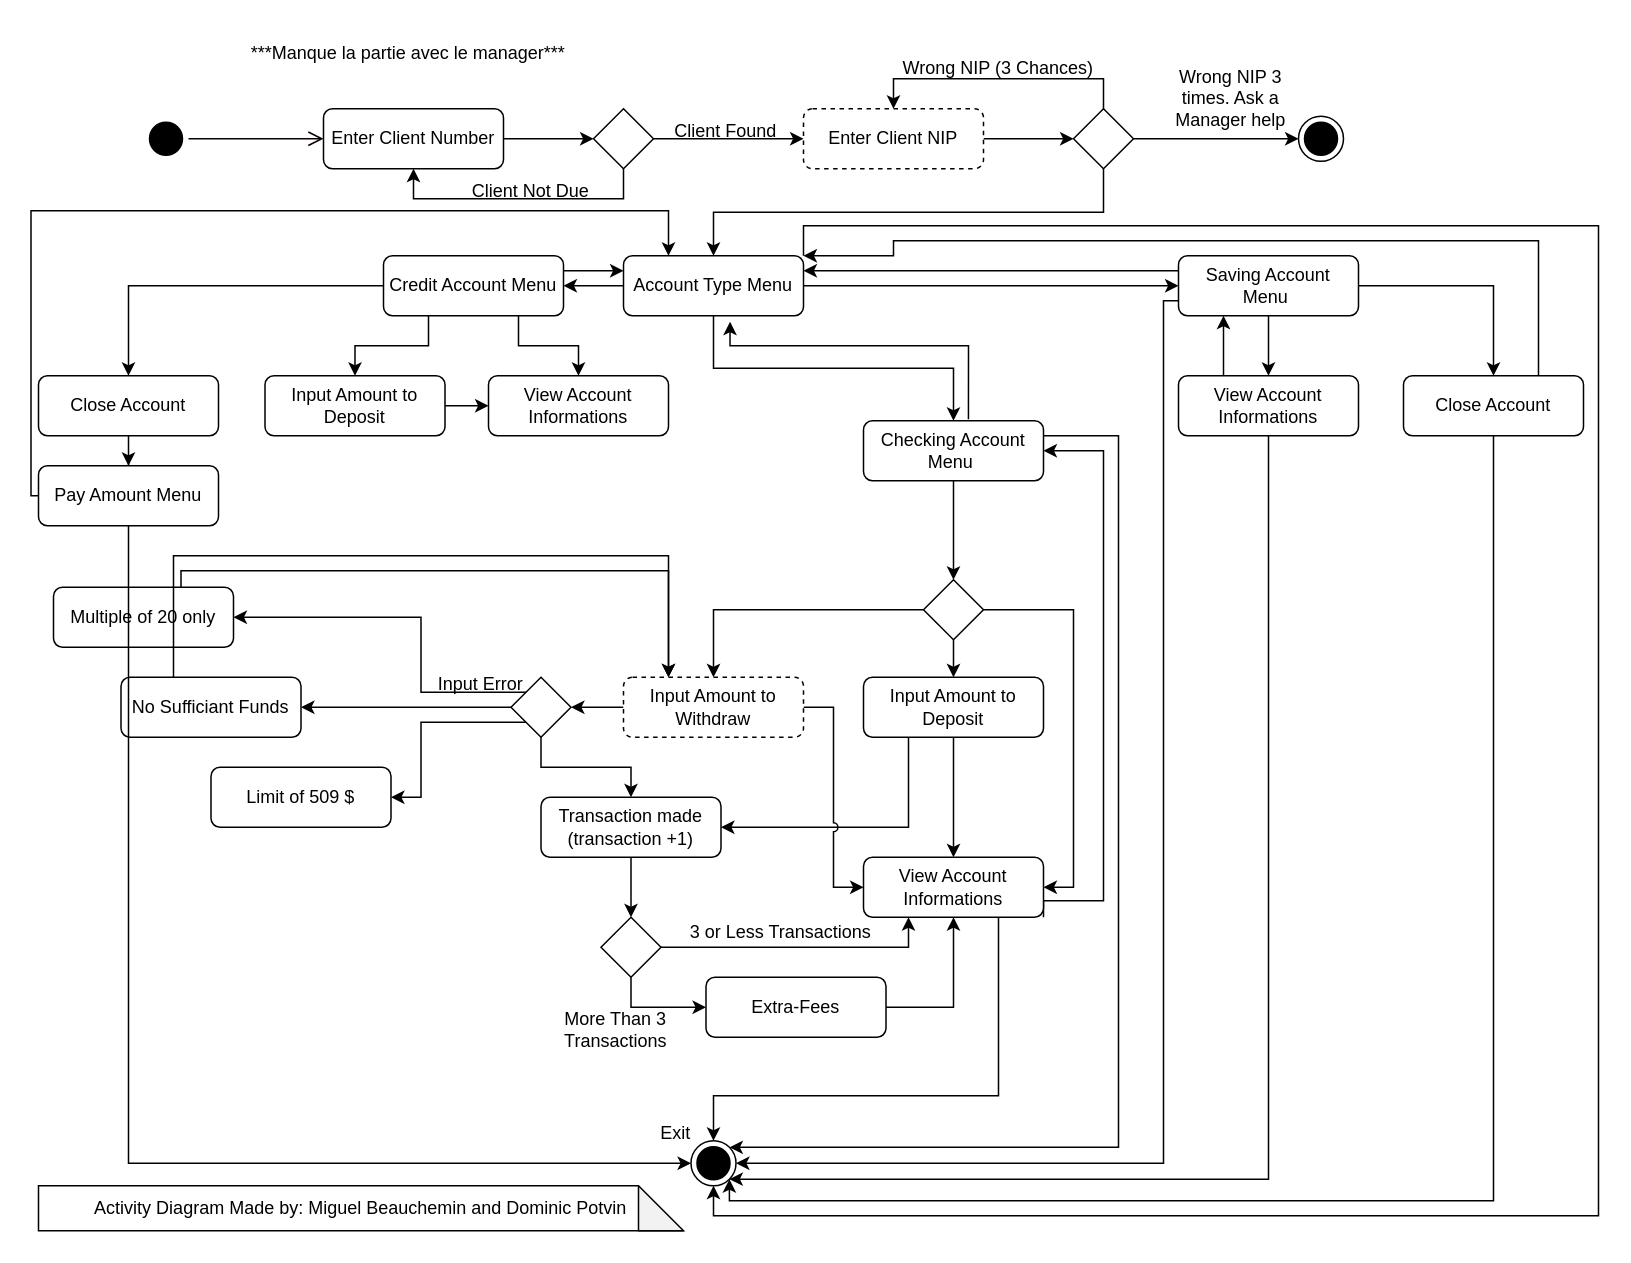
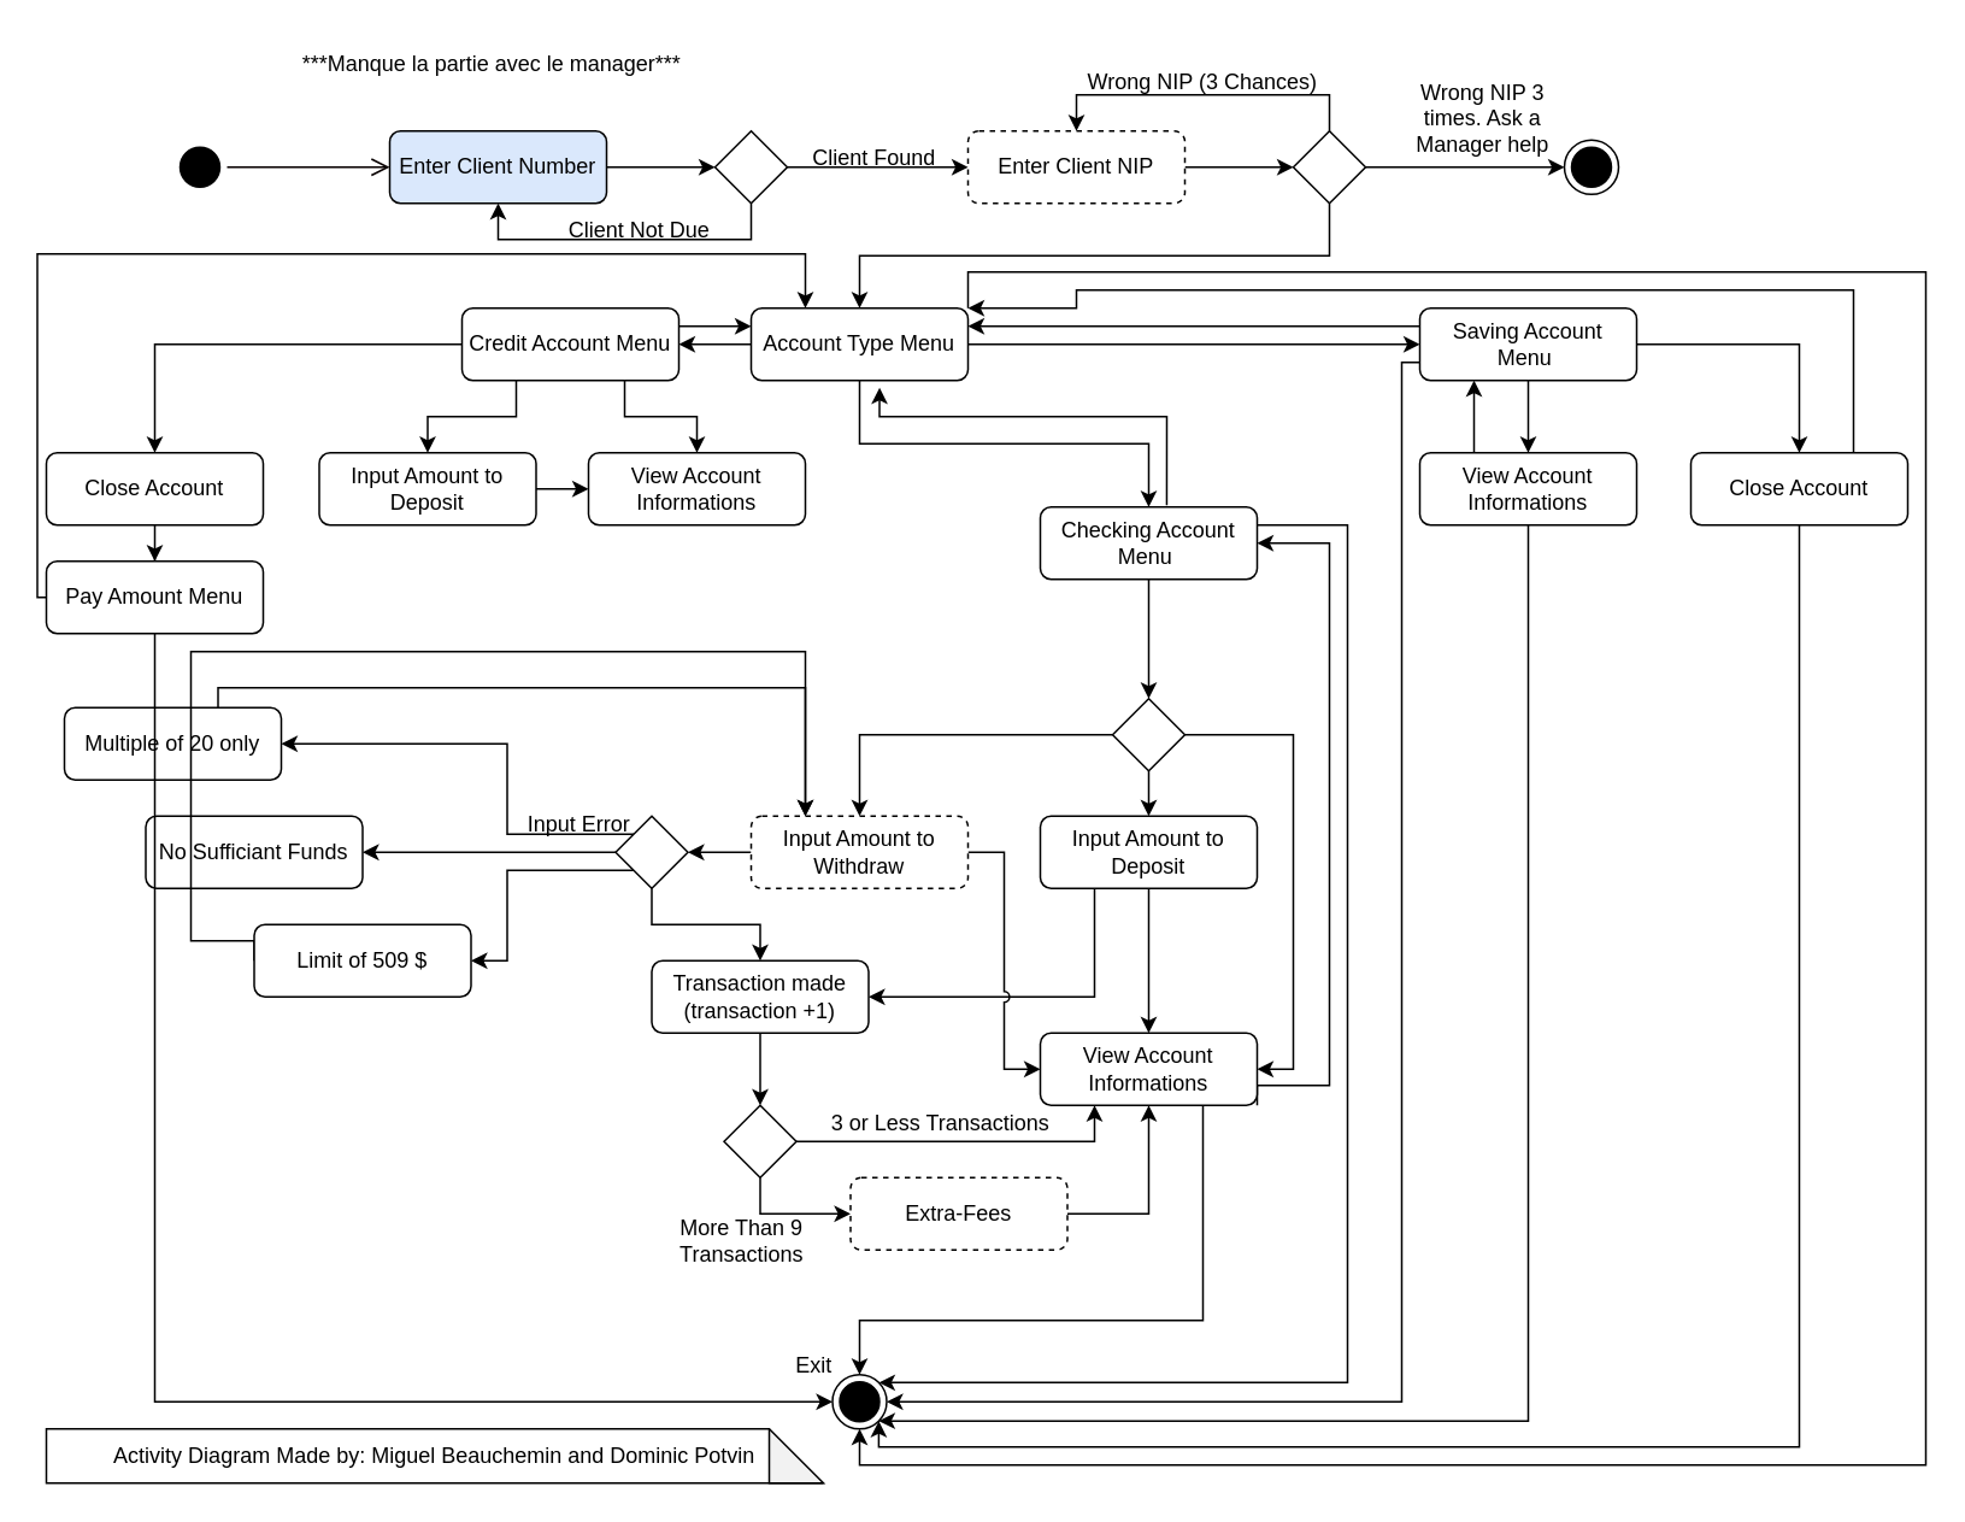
- <mxCell id="6" value="Enter Client Number" style="rounded=1;whiteSpace=wrap;html=1;" vertex="1" parent="1"><mxGeometry x="215" y="72" width="120" height="40" as="geometry" /></mxCell>
+ <mxCell id="6" value="Enter Client Number" style="rounded=1;whiteSpace=wrap;html=1;fillColor=#dae8fc;" vertex="1" parent="1"><mxGeometry x="215" y="72" width="120" height="40" as="geometry" /></mxCell>
+ <mxCell id="68" style="edgeStyle=orthogonalEdgeStyle;rounded=0;orthogonalLoop=1;jettySize=auto;html=1;exitX=0;exitY=0.5;exitDx=0;exitDy=0;entryX=0.25;entryY=0;entryDx=0;entryDy=0;" edge="1" parent="1" source="69" target="51"><mxGeometry relative="1" as="geometry"><mxPoint x="450" y="440" as="targetPoint" /><Array as="points"><mxPoint x="105" y="520" /><mxPoint x="105" y="360" /><mxPoint x="445" y="360" /></Array></mxGeometry></mxCell>
- <mxCell id="66" style="edgeStyle=orthogonalEdgeStyle;rounded=0;orthogonalLoop=1;jettySize=auto;html=1;exitX=0;exitY=0.5;exitDx=0;exitDy=0;entryX=0.25;entryY=0;entryDx=0;entryDy=0;" edge="1" parent="1" source="67" target="51"><mxGeometry relative="1" as="geometry"><mxPoint x="360" y="440" as="targetPoint" /><Array as="points"><mxPoint x="140" y="460" /><mxPoint x="115" y="460" /><mxPoint x="115" y="370" /><mxPoint x="445" y="370" /></Array></mxGeometry></mxCell>
- <mxCell id="77" value="Extra-Fees" style="rounded=1;whiteSpace=wrap;html=1;" vertex="1" parent="1"><mxGeometry x="470" y="651" width="120" height="40" as="geometry" /></mxCell>
+ <mxCell id="77" value="Extra-Fees" style="rounded=1;whiteSpace=wrap;html=1;dashed=1;" vertex="1" parent="1"><mxGeometry x="470" y="651" width="120" height="40" as="geometry" /></mxCell>
- <mxCell id="79" value="More Than 3 Transactions" style="text;html=1;strokeColor=none;fillColor=none;align=center;verticalAlign=middle;whiteSpace=wrap;rounded=0;" vertex="1" parent="1"><mxGeometry x="365" y="671" width="90" height="30" as="geometry" /></mxCell>
+ <mxCell id="79" value="More Than 9 Transactions" style="text;html=1;strokeColor=none;fillColor=none;align=center;verticalAlign=middle;whiteSpace=wrap;rounded=0;" vertex="1" parent="1"><mxGeometry x="365" y="671" width="90" height="30" as="geometry" /></mxCell>
